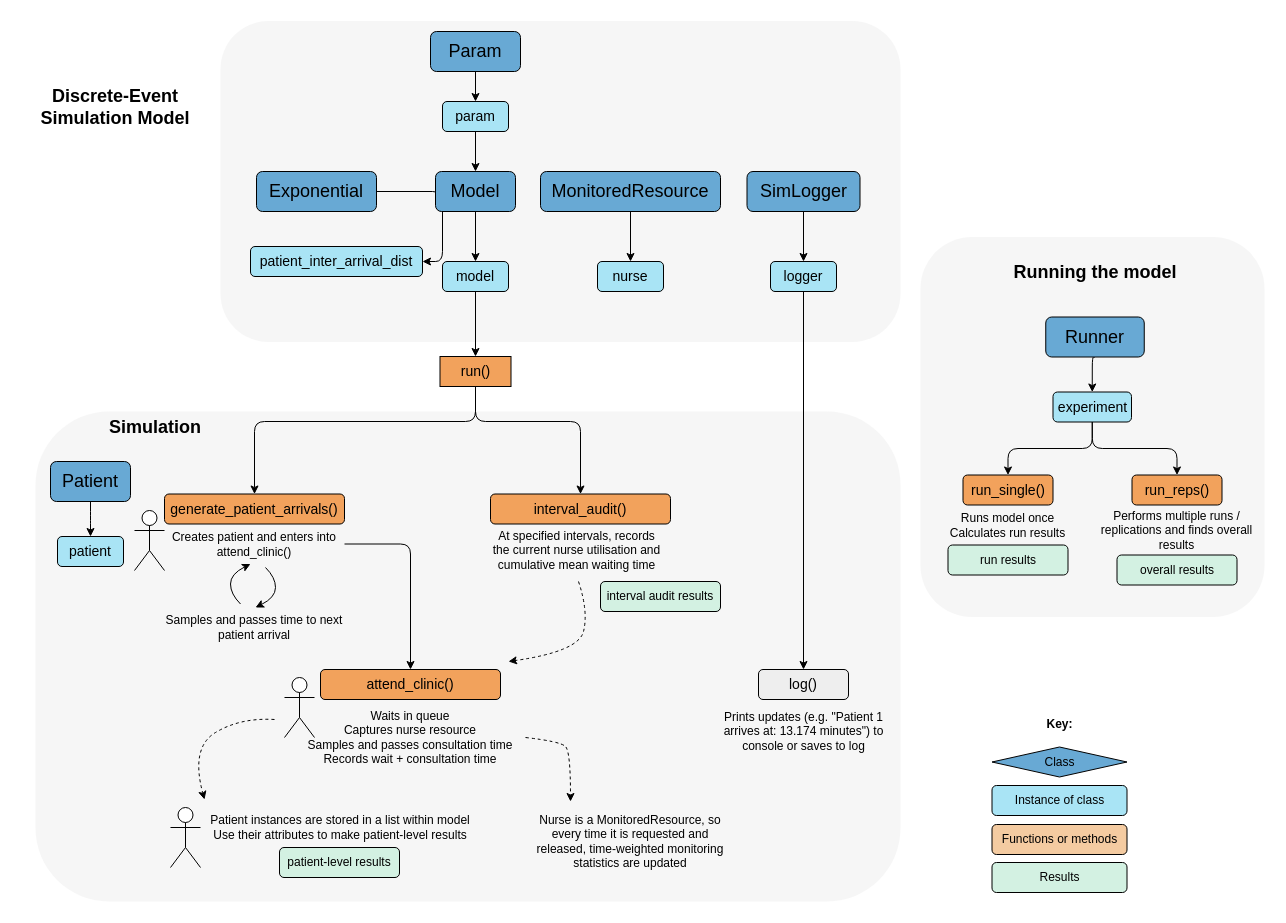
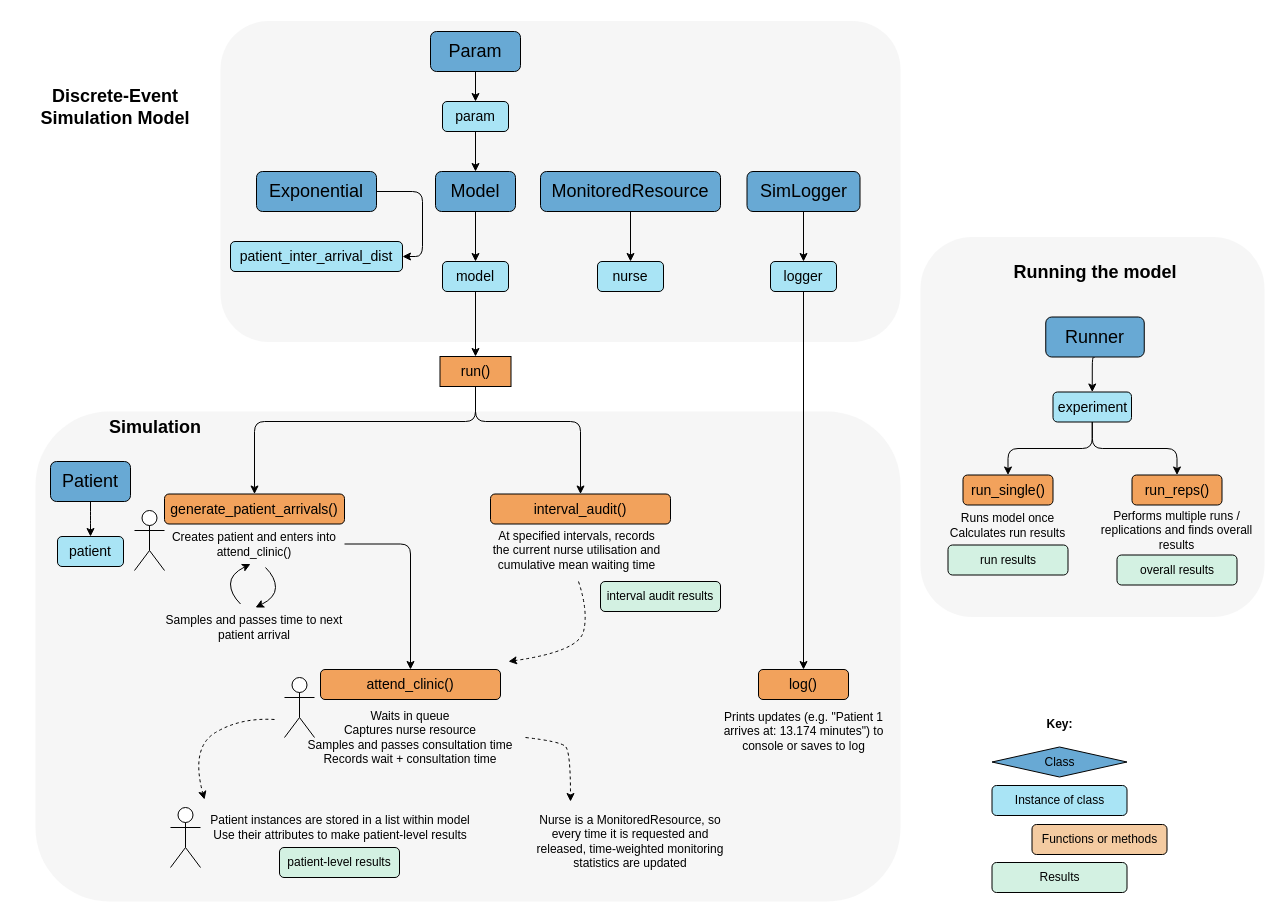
- <mxCell id="38" value="&lt;font style=&quot;font-size: 14px;&quot;&gt;patient_inter_arrival_dist&lt;/font&gt;" style="rounded=1;whiteSpace=wrap;html=1;fillColor=#A9E4F5;" parent="1" vertex="1"><mxGeometry x="250" y="246" width="172" height="30" as="geometry" /></mxCell>
+ <mxCell id="38" value="&lt;font style=&quot;font-size: 14px;&quot;&gt;patient_inter_arrival_dist&lt;/font&gt;" style="rounded=1;whiteSpace=wrap;html=1;fillColor=#A9E4F5;" parent="1" vertex="1"><mxGeometry x="230" y="241" width="172" height="30" as="geometry" /></mxCell>
- <mxCell id="63" value="&lt;font style=&quot;font-size: 14px;&quot;&gt;log()&lt;/font&gt;" style="rounded=1;whiteSpace=wrap;html=1;fillColor=#eeeeee;" parent="1" vertex="1"><mxGeometry x="758" y="669" width="90" height="30" as="geometry" /></mxCell>
+ <mxCell id="63" value="&lt;font style=&quot;font-size: 14px;&quot;&gt;log()&lt;/font&gt;" style="rounded=1;whiteSpace=wrap;html=1;fillColor=#F2A25C;" parent="1" vertex="1"><mxGeometry x="758" y="669" width="90" height="30" as="geometry" /></mxCell>
- <mxCell id="50" value="Functions or methods" style="rounded=1;whiteSpace=wrap;html=1;fillColor=#F4CBA1;" parent="1" vertex="1"><mxGeometry x="991.5" y="824" width="135" height="30" as="geometry" /></mxCell>
+ <mxCell id="50" value="Functions or methods" style="rounded=1;whiteSpace=wrap;html=1;fillColor=#F4CBA1;" parent="1" vertex="1"><mxGeometry x="1031.5" y="824" width="135" height="30" as="geometry" /></mxCell>
